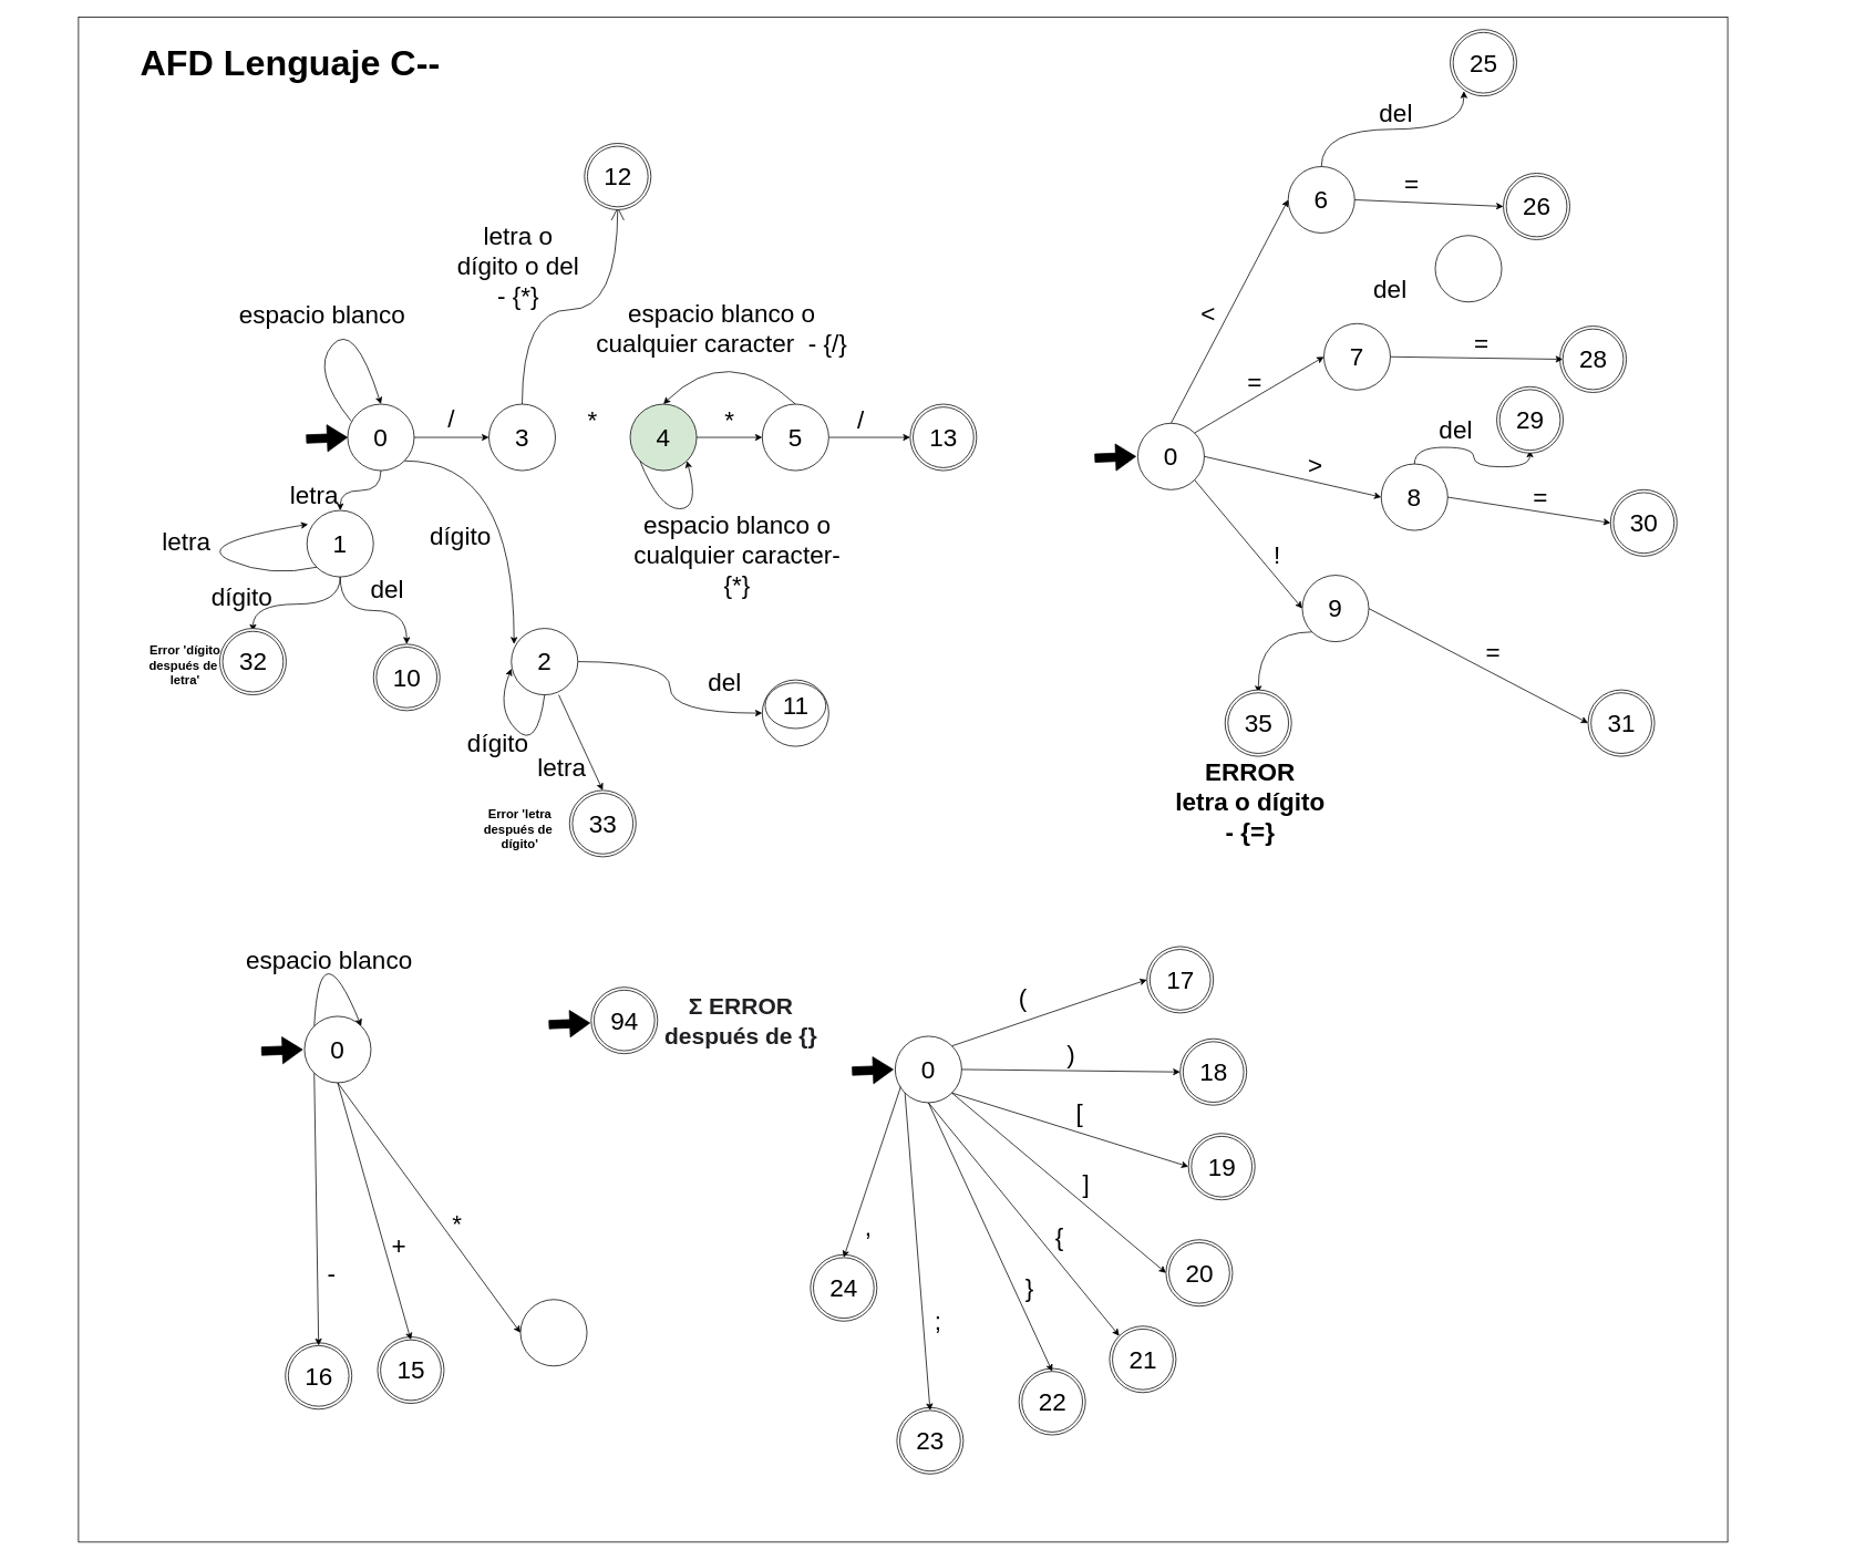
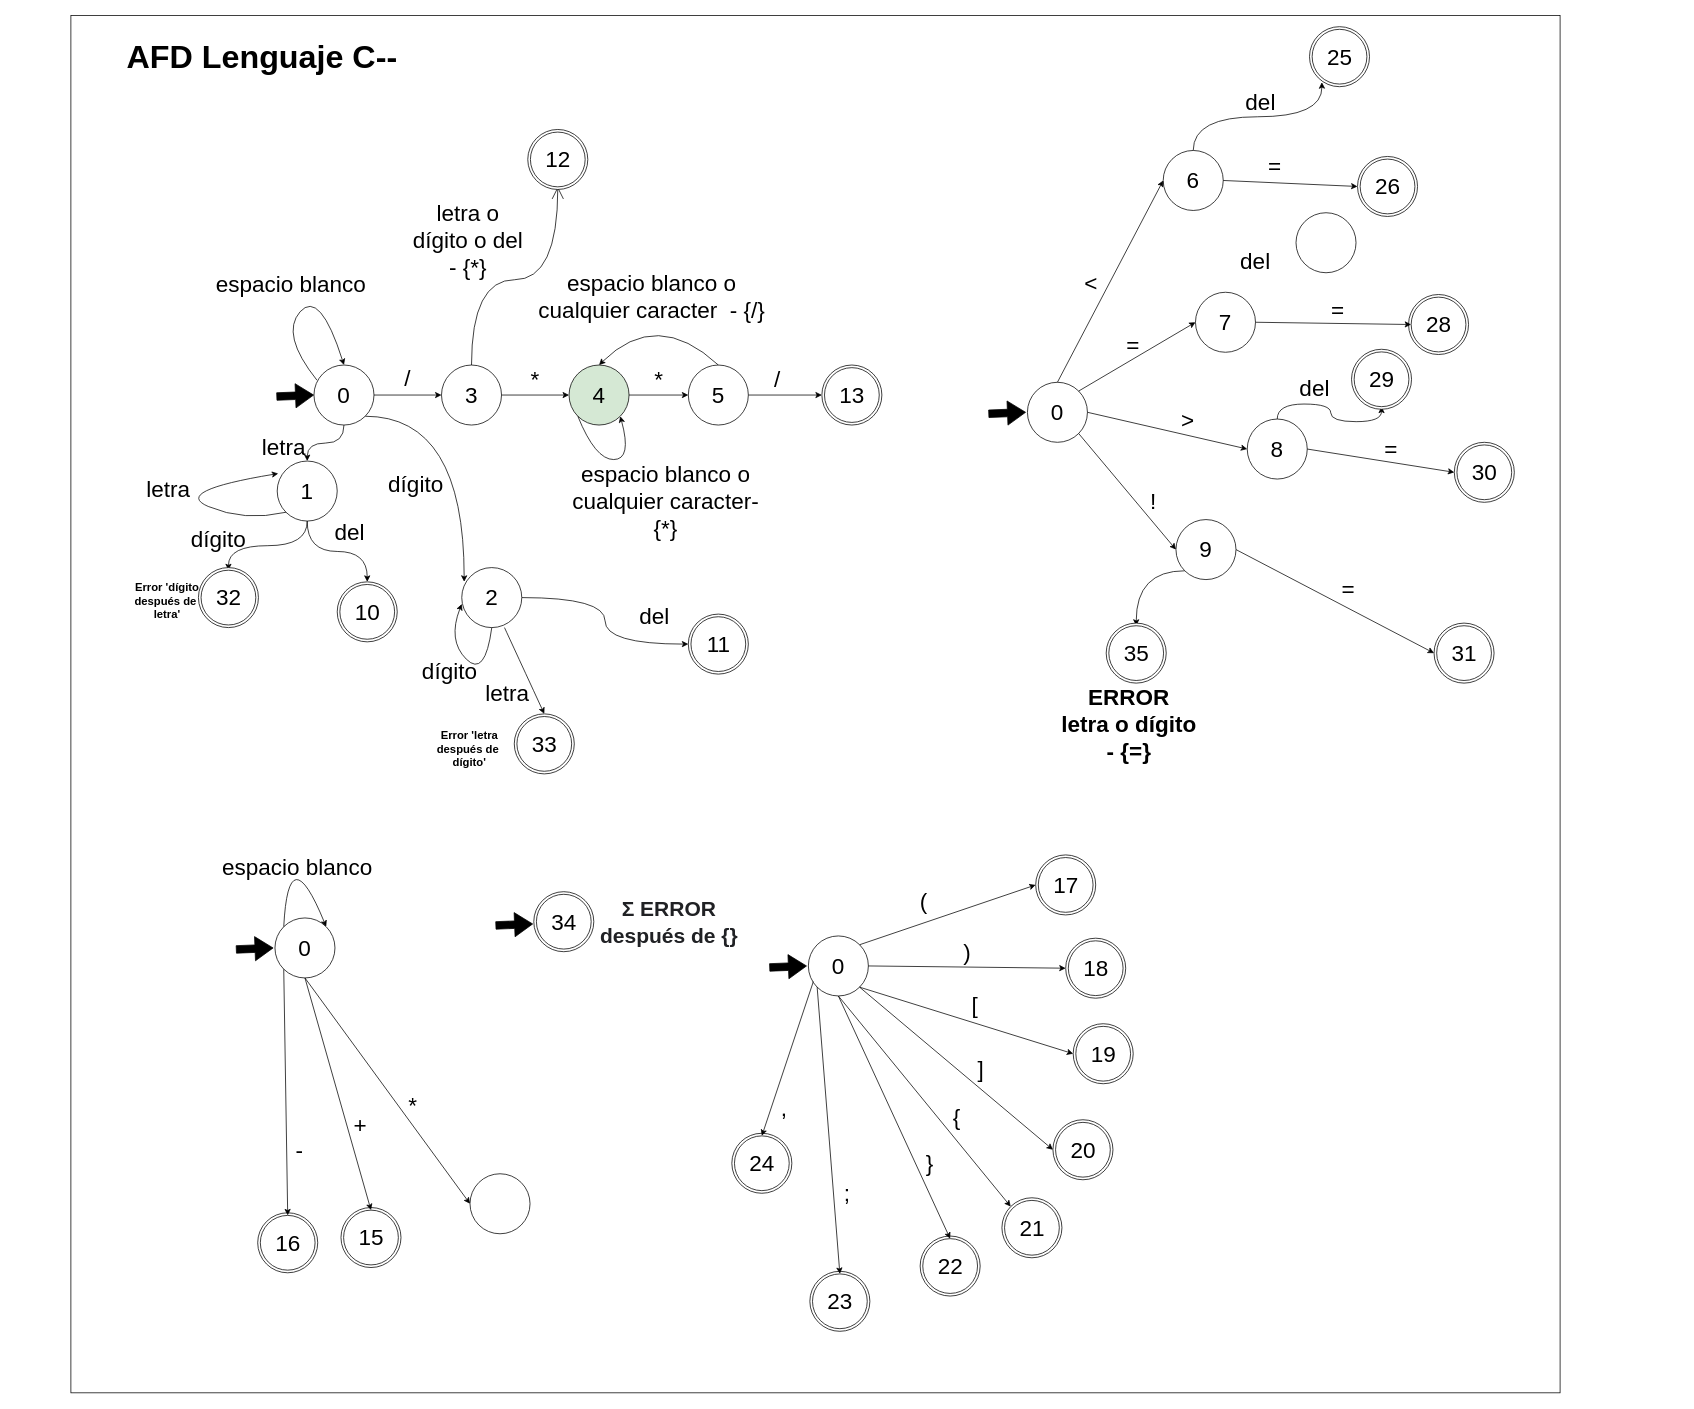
+ <mxCell id="11" style="edgeStyle=orthogonalEdgeStyle;rounded=0;orthogonalLoop=1;jettySize=auto;html=1;exitX=1;exitY=0.5;exitDx=0;exitDy=0;entryX=0;entryY=0.5;entryDx=0;entryDy=0;labelBackgroundColor=#000000;fontSize=30;fillColor=#000000;" parent="1" source="12" target="10" edge="1"><mxGeometry relative="1" as="geometry" /></mxCell>
- <mxCell id="27" value="11" style="ellipse;whiteSpace=wrap;html=1;aspect=fixed;fontSize=30;gradientColor=none;" parent="25" vertex="1"><mxGeometry x="3.5" y="3.5" width="73" height="55" as="geometry" /></mxCell>
+ <mxCell id="27" value="11" style="ellipse;whiteSpace=wrap;html=1;aspect=fixed;fontSize=30;gradientColor=none;" parent="25" vertex="1"><mxGeometry x="3.5" y="3.5" width="73" height="73" as="geometry" /></mxCell>
- <mxCell id="170" value="94" style="ellipse;whiteSpace=wrap;html=1;aspect=fixed;fontSize=30;gradientColor=none;" parent="168" vertex="1"><mxGeometry x="3.5" y="3.5" width="73" height="73" as="geometry" /></mxCell>
+ <mxCell id="170" value="34" style="ellipse;whiteSpace=wrap;html=1;aspect=fixed;fontSize=30;gradientColor=none;" parent="168" vertex="1"><mxGeometry x="3.5" y="3.5" width="73" height="73" as="geometry" /></mxCell>
